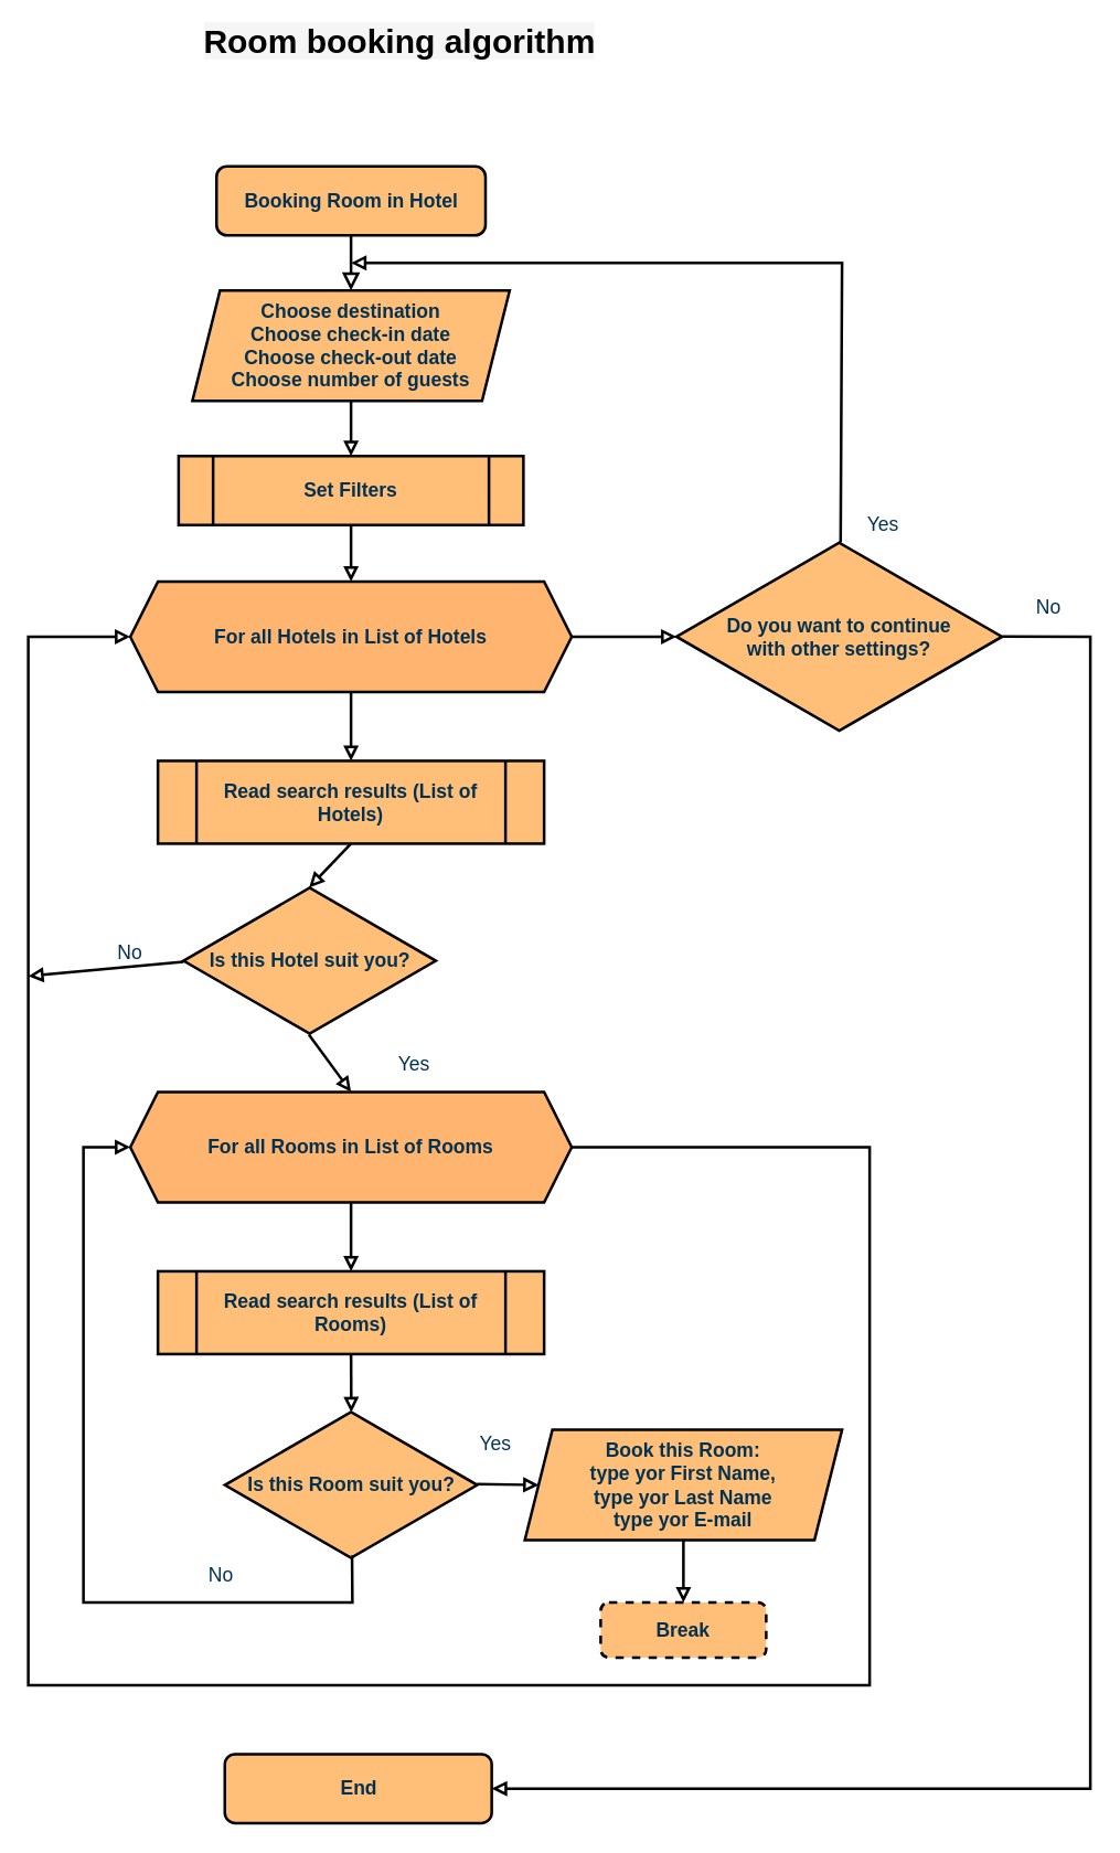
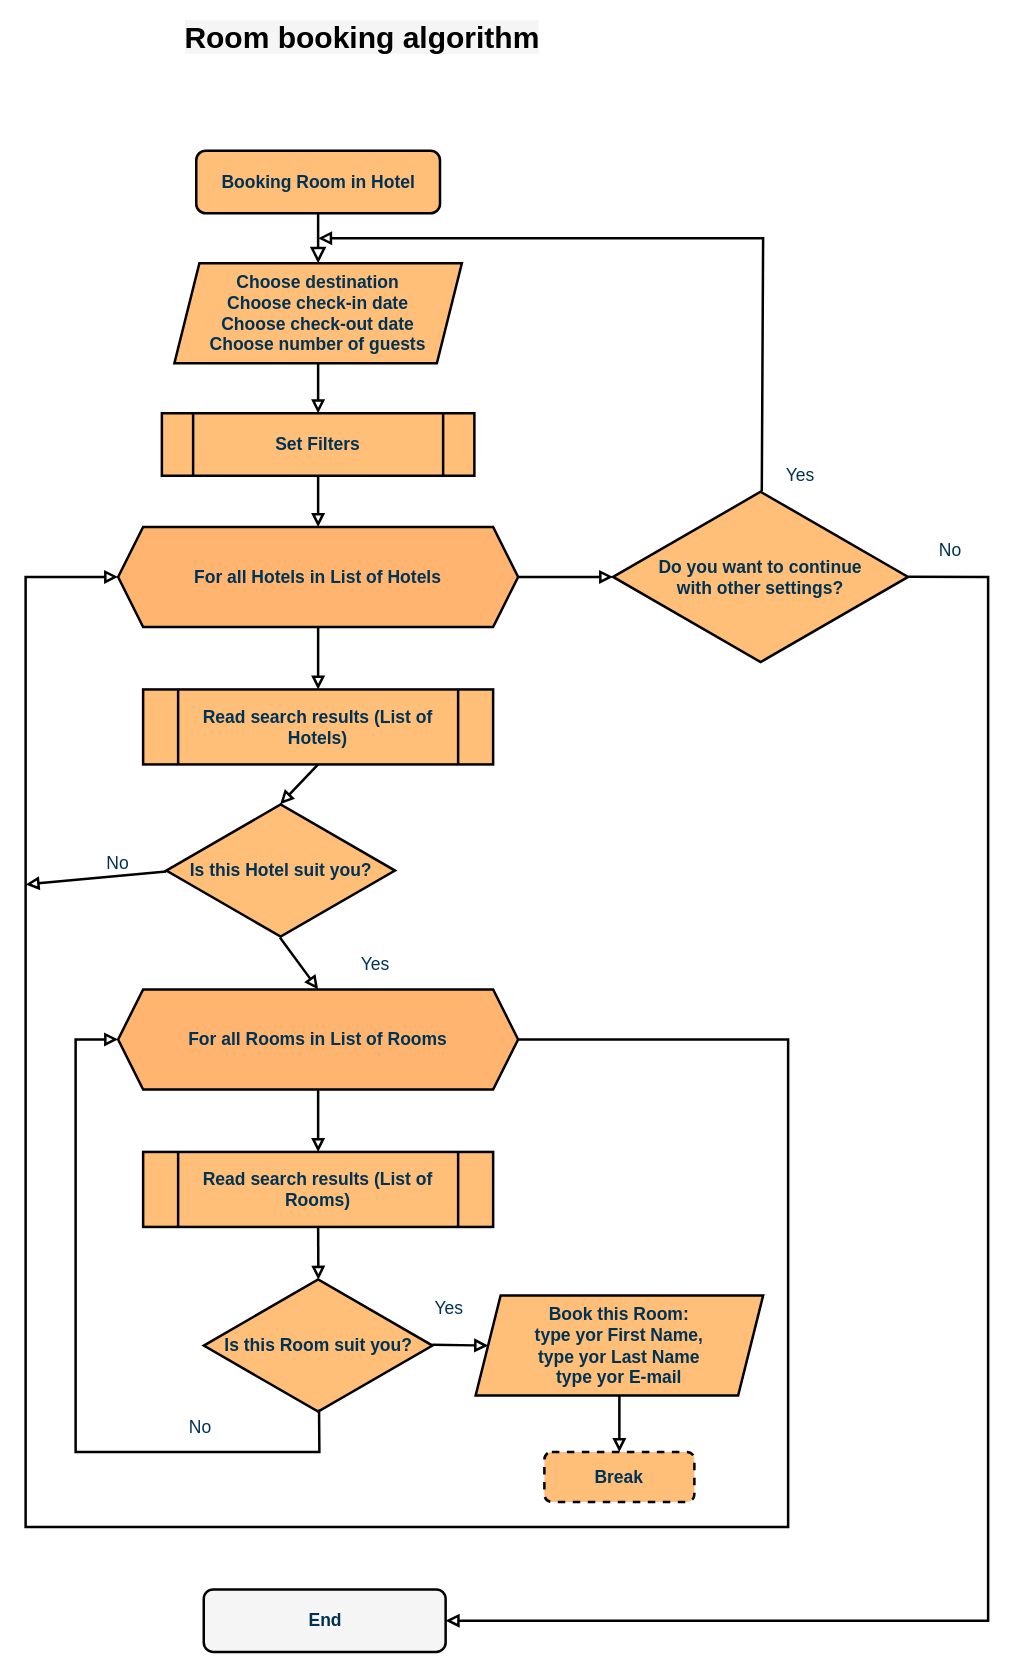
- <mxCell id="20" value="End" style="rounded=1;whiteSpace=wrap;html=1;fontSize=14;glass=0;strokeWidth=2;shadow=0;fontStyle=1;fillColor=#FFBF78;fontColor=#023253;" vertex="1" parent="1"><mxGeometry x="162.51" y="1270.95" width="193.5" height="50" as="geometry" /></mxCell>
+ <mxCell id="20" value="End" style="rounded=1;whiteSpace=wrap;html=1;fontSize=14;glass=0;strokeWidth=2;shadow=0;fontStyle=1;fillColor=#f5f5f5;fontColor=#023253;" vertex="1" parent="1"><mxGeometry x="162.51" y="1270.95" width="193.5" height="50" as="geometry" /></mxCell>
